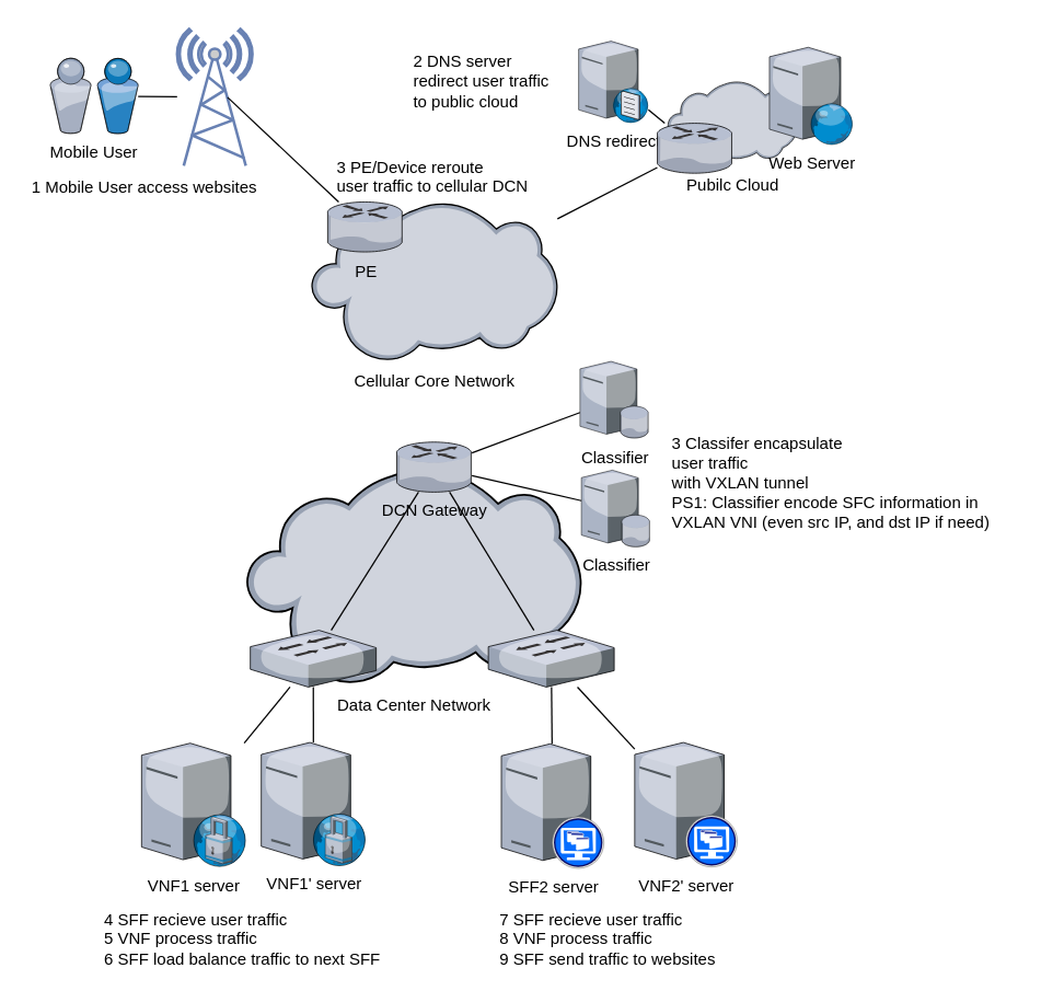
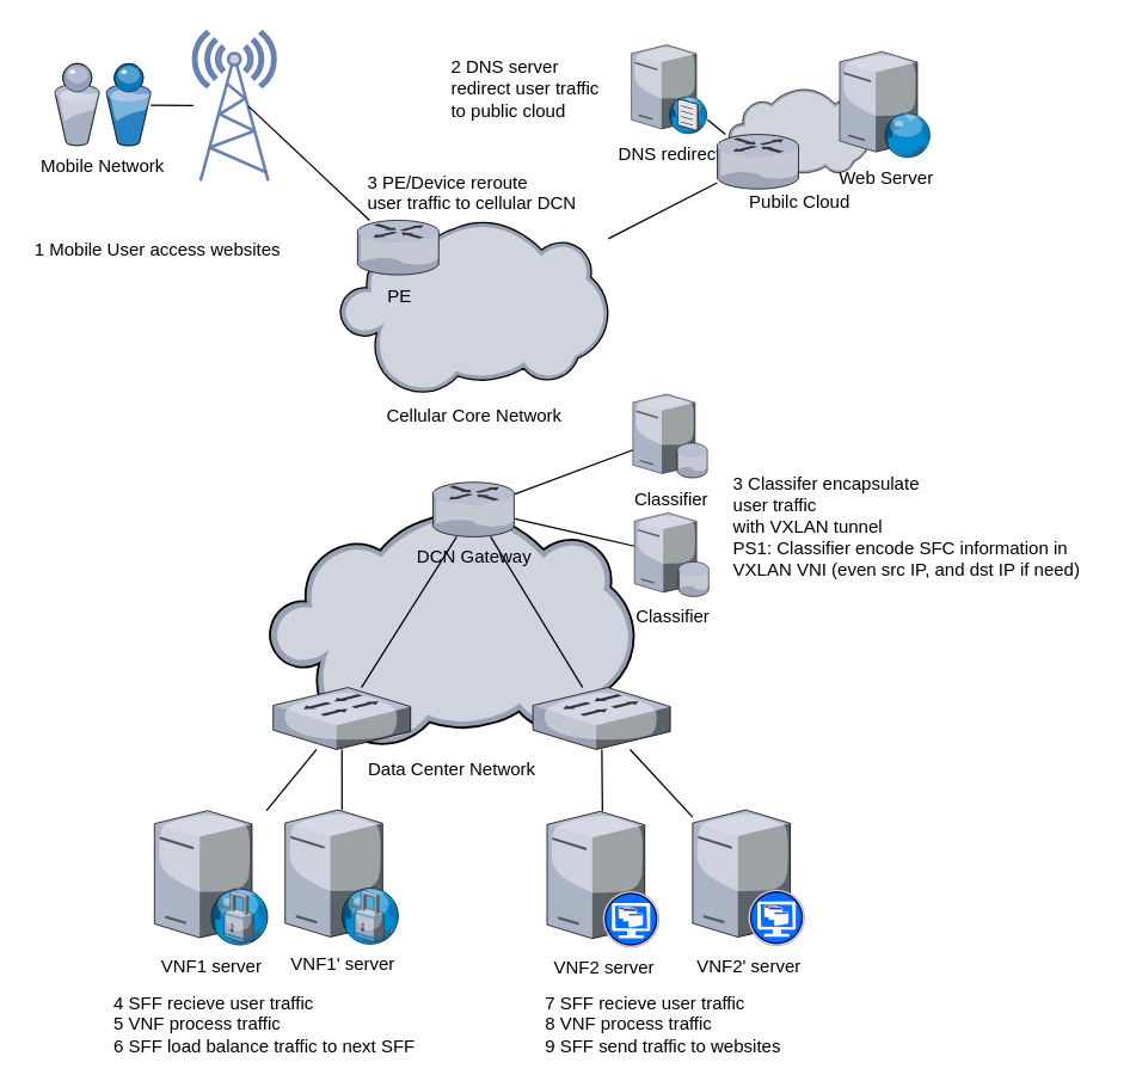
- <mxCell id="15" value="Mobile User" style="verticalLabelPosition=bottom;aspect=fixed;html=1;verticalAlign=top;strokeColor=none;align=center;outlineConnect=0;shape=mxgraph.citrix.users;" parent="1" vertex="1"><mxGeometry x="36" y="42" width="64.5" height="55" as="geometry" /></mxCell>
+ <mxCell id="15" value="Mobile Network" style="verticalLabelPosition=bottom;aspect=fixed;html=1;verticalAlign=top;strokeColor=none;align=center;outlineConnect=0;shape=mxgraph.citrix.users;" parent="1" vertex="1"><mxGeometry x="36" y="42" width="64.5" height="55" as="geometry" /></mxCell>
- <mxCell id="19" value="1 Mobile User access websites" style="text;html=1;resizable=0;points=[];autosize=1;align=left;verticalAlign=top;spacingTop=-4;" parent="1" vertex="1"><mxGeometry x="20.5" y="127" width="180" height="20" as="geometry" /></mxCell>
+ <mxCell id="19" value="1 Mobile User access websites" style="text;html=1;resizable=0;points=[];autosize=1;align=left;verticalAlign=top;spacingTop=-4;" parent="1" vertex="1"><mxGeometry x="20.5" y="157" width="180" height="20" as="geometry" /></mxCell>
- <mxCell id="25" value="SFF2 server" style="verticalLabelPosition=bottom;aspect=fixed;html=1;verticalAlign=top;strokeColor=none;align=center;outlineConnect=0;shape=mxgraph.citrix.xendesktop_server;" parent="1" vertex="1"><mxGeometry x="366" y="543" width="75" height="91" as="geometry" /></mxCell>
+ <mxCell id="25" value="VNF2 server" style="verticalLabelPosition=bottom;aspect=fixed;html=1;verticalAlign=top;strokeColor=none;align=center;outlineConnect=0;shape=mxgraph.citrix.xendesktop_server;" parent="1" vertex="1"><mxGeometry x="366" y="543" width="75" height="91" as="geometry" /></mxCell>
